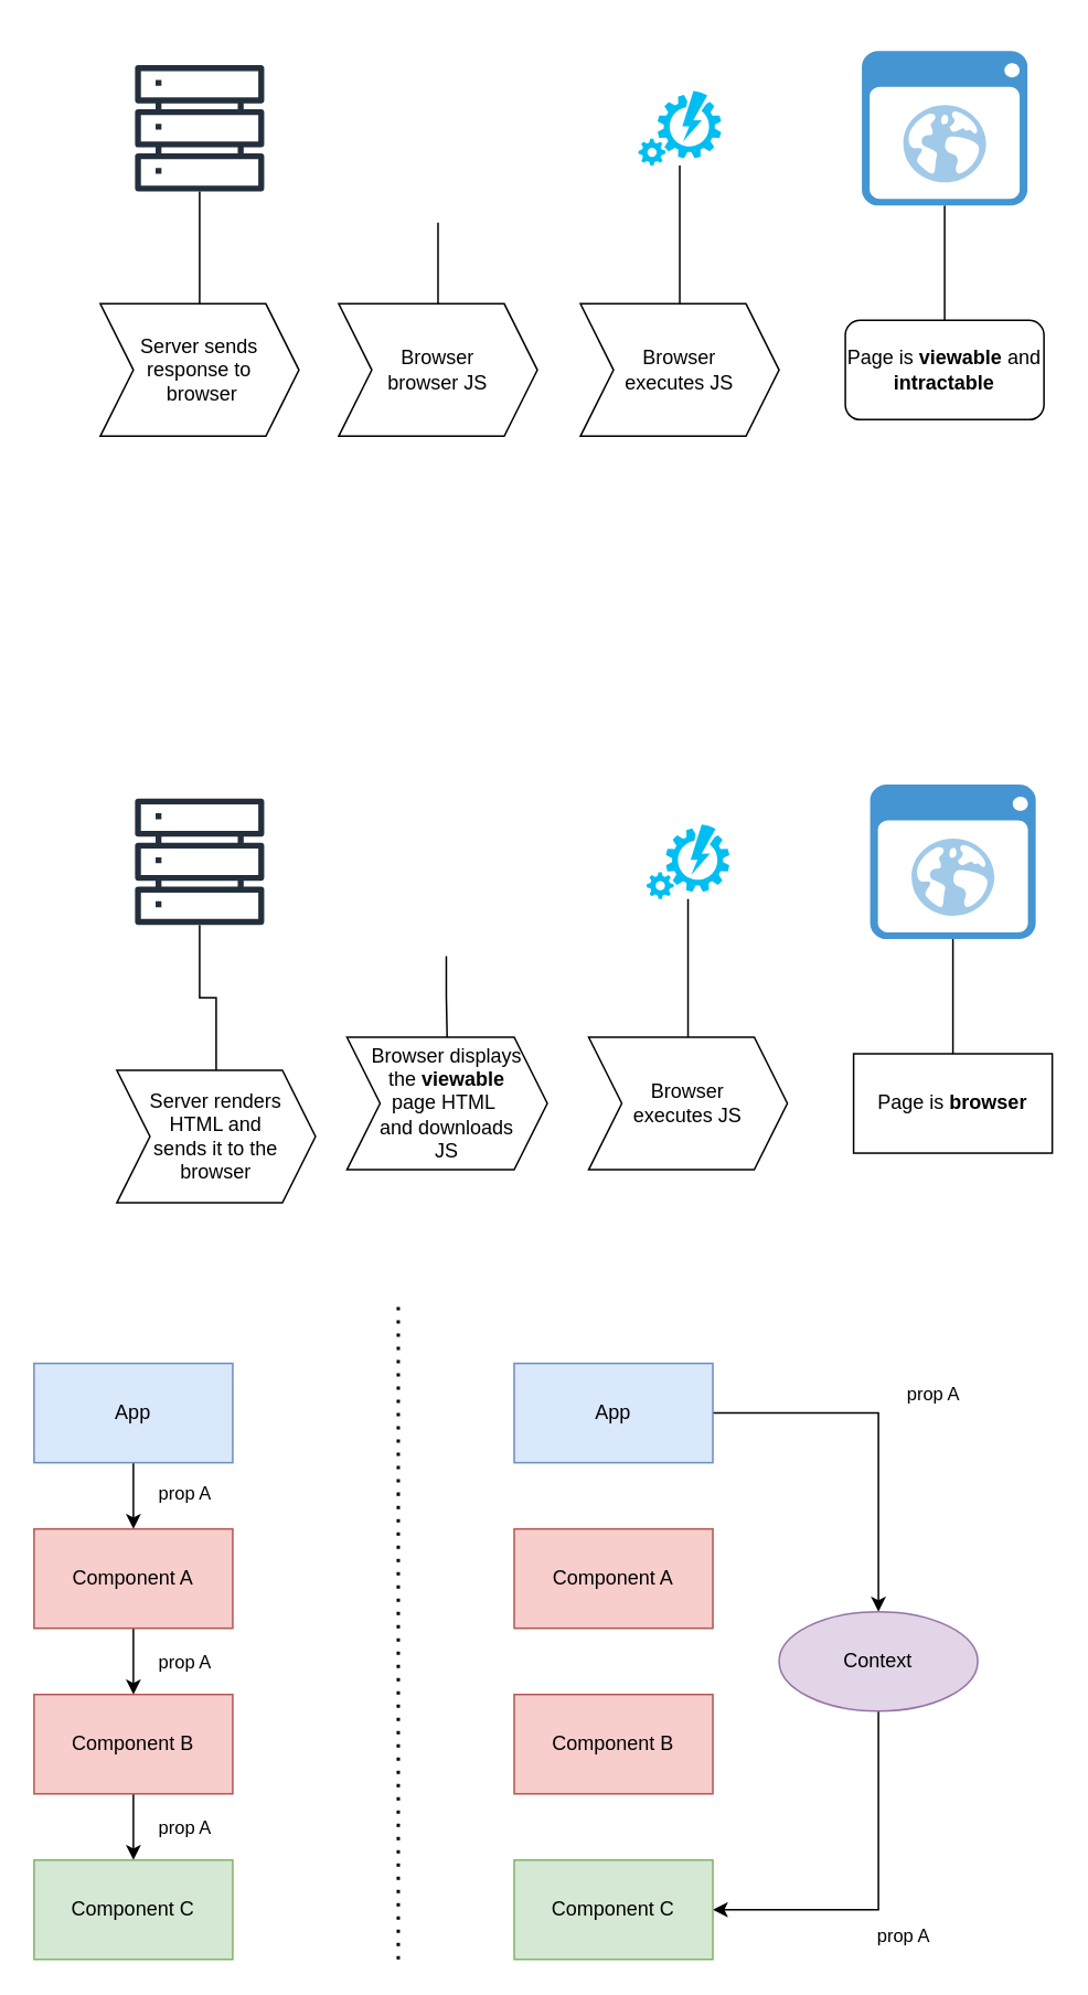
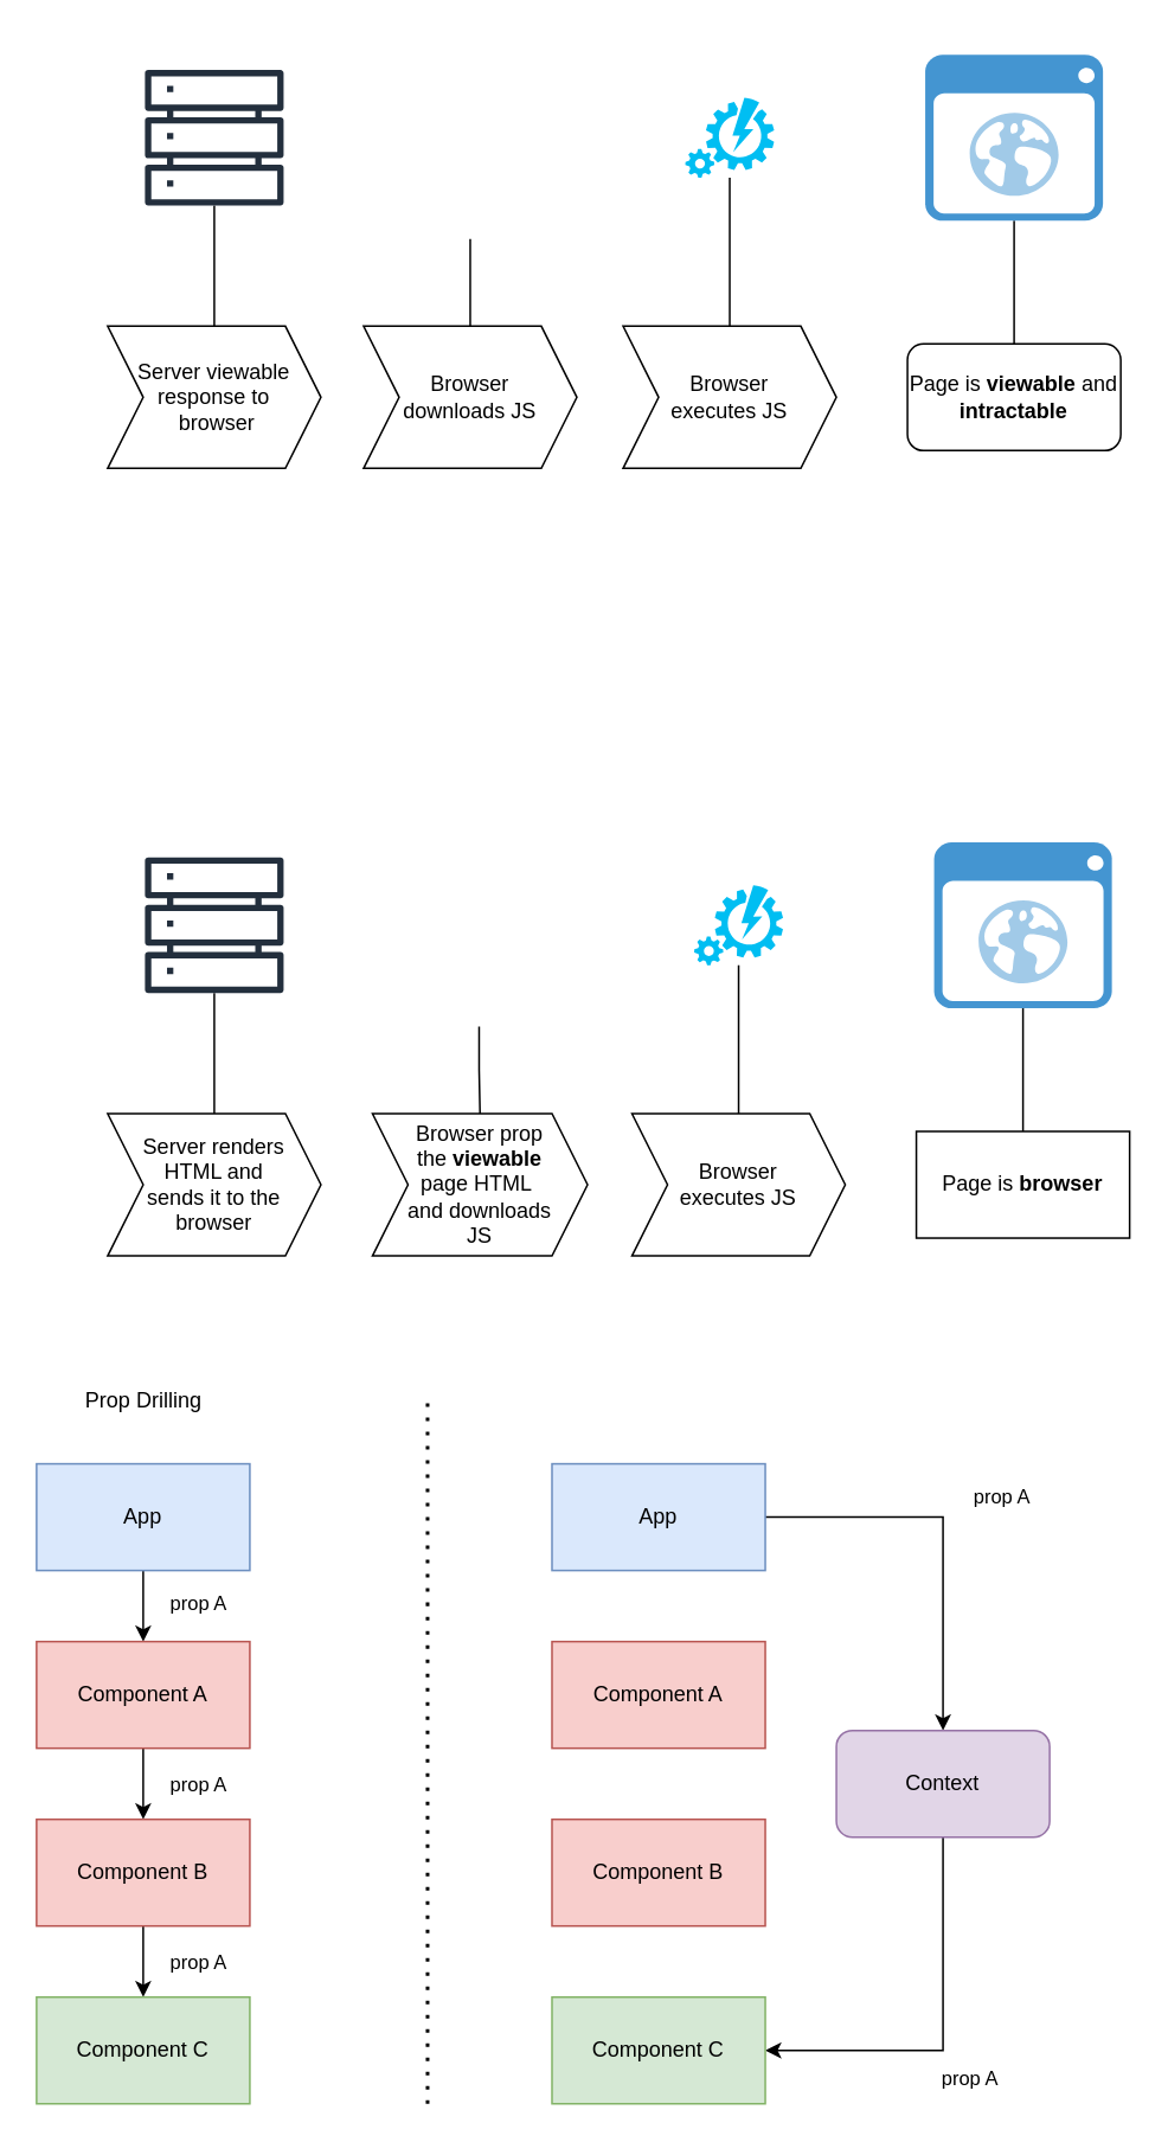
- <mxCell id="8" value="Server sends response to&lt;br&gt;&amp;nbsp;browser" style="shape=step;perimeter=stepPerimeter;whiteSpace=wrap;html=1;fixedSize=1;" vertex="1" parent="1"><mxGeometry x="60" y="183" width="120" height="80" as="geometry" /></mxCell>
+ <mxCell id="8" value="Server viewable response to&lt;br&gt;&amp;nbsp;browser" style="shape=step;perimeter=stepPerimeter;whiteSpace=wrap;html=1;fixedSize=1;" vertex="1" parent="1"><mxGeometry x="60" y="183" width="120" height="80" as="geometry" /></mxCell>
- <mxCell id="9" value="Browser &lt;br&gt;browser JS" style="shape=step;perimeter=stepPerimeter;whiteSpace=wrap;html=1;fixedSize=1;" vertex="1" parent="1"><mxGeometry x="204" y="183" width="120" height="80" as="geometry" /></mxCell>
+ <mxCell id="9" value="Browser &lt;br&gt;downloads JS" style="shape=step;perimeter=stepPerimeter;whiteSpace=wrap;html=1;fixedSize=1;" vertex="1" parent="1"><mxGeometry x="204" y="183" width="120" height="80" as="geometry" /></mxCell>
- <mxCell id="19" value="Browser displays &lt;br&gt;the &lt;b&gt;viewable &lt;/b&gt;&lt;br&gt;page HTML&amp;nbsp;&lt;br&gt;and downloads &lt;br&gt;JS" style="shape=step;perimeter=stepPerimeter;whiteSpace=wrap;html=1;fixedSize=1;" vertex="1" parent="1"><mxGeometry x="209" y="626" width="121" height="80" as="geometry" /></mxCell>
+ <mxCell id="19" value="Browser prop &lt;br&gt;the &lt;b&gt;viewable &lt;/b&gt;&lt;br&gt;page HTML&amp;nbsp;&lt;br&gt;and downloads &lt;br&gt;JS" style="shape=step;perimeter=stepPerimeter;whiteSpace=wrap;html=1;fixedSize=1;" vertex="1" parent="1"><mxGeometry x="209" y="626" width="121" height="80" as="geometry" /></mxCell>
- <mxCell id="18" value="Server renders &lt;br&gt;HTML and &lt;br&gt;sends it to the browser" style="shape=step;perimeter=stepPerimeter;whiteSpace=wrap;html=1;fixedSize=1;fontSize=12;" vertex="1" parent="1"><mxGeometry x="70" y="646" width="120" height="80" as="geometry" /></mxCell>
+ <mxCell id="18" value="Server renders &lt;br&gt;HTML and &lt;br&gt;sends it to the browser" style="shape=step;perimeter=stepPerimeter;whiteSpace=wrap;html=1;fixedSize=1;fontSize=12;" vertex="1" parent="1"><mxGeometry x="60" y="626" width="120" height="80" as="geometry" /></mxCell>
+ <mxCell id="45" value="Prop Drilling" style="text;html=1;strokeColor=none;fillColor=none;align=center;verticalAlign=middle;whiteSpace=wrap;rounded=0;" vertex="1" parent="1"><mxGeometry x="21" y="773" width="119" height="30" as="geometry" /></mxCell>
- <mxCell id="44" value="Context" style="ellipse;whiteSpace=wrap;html=1;fillColor=#e1d5e7;strokeColor=#9673a6;" vertex="1" parent="1"><mxGeometry x="470" y="973" width="120" height="60" as="geometry" /></mxCell>
+ <mxCell id="44" value="Context" style="rounded=1;whiteSpace=wrap;html=1;fillColor=#e1d5e7;strokeColor=#9673a6;" vertex="1" parent="1"><mxGeometry x="470" y="973" width="120" height="60" as="geometry" /></mxCell>
